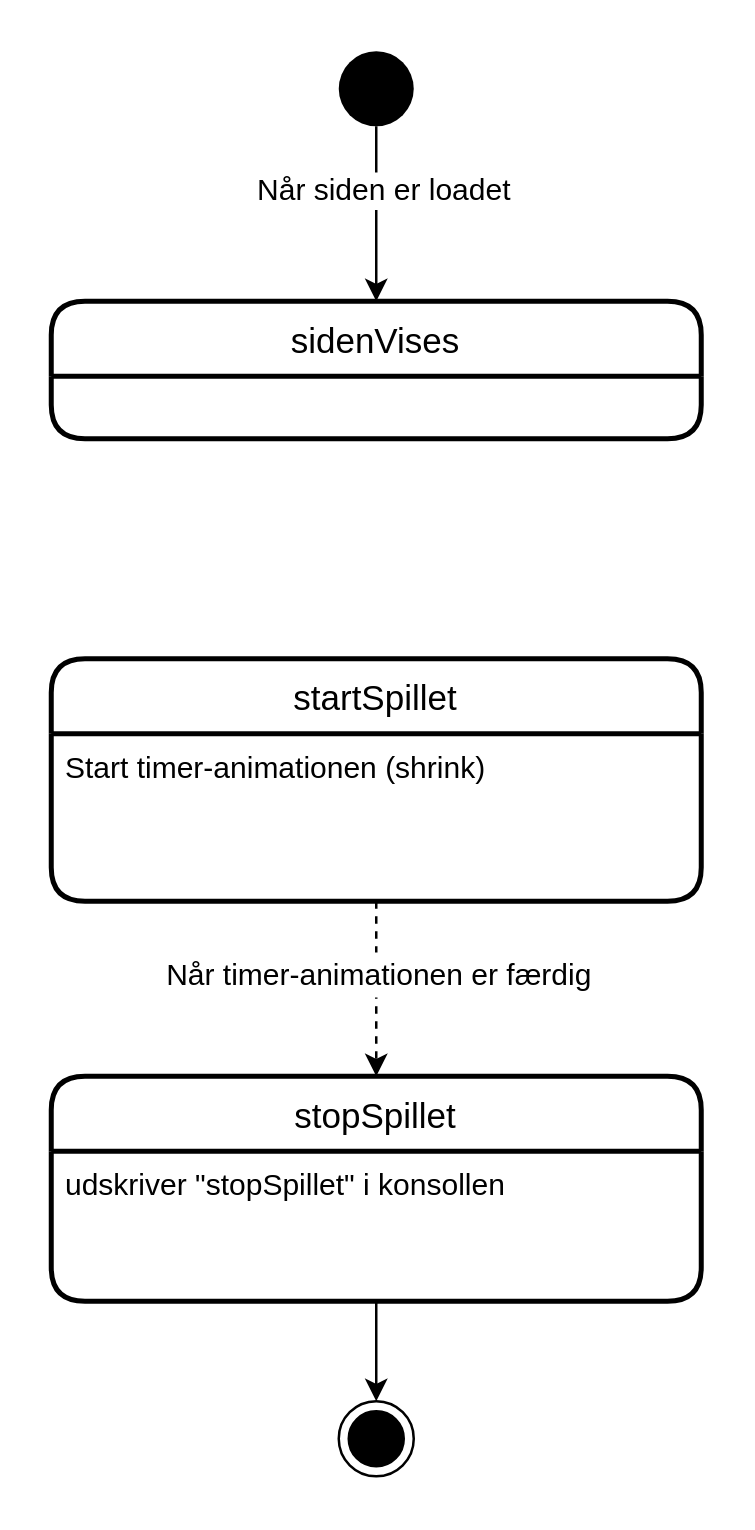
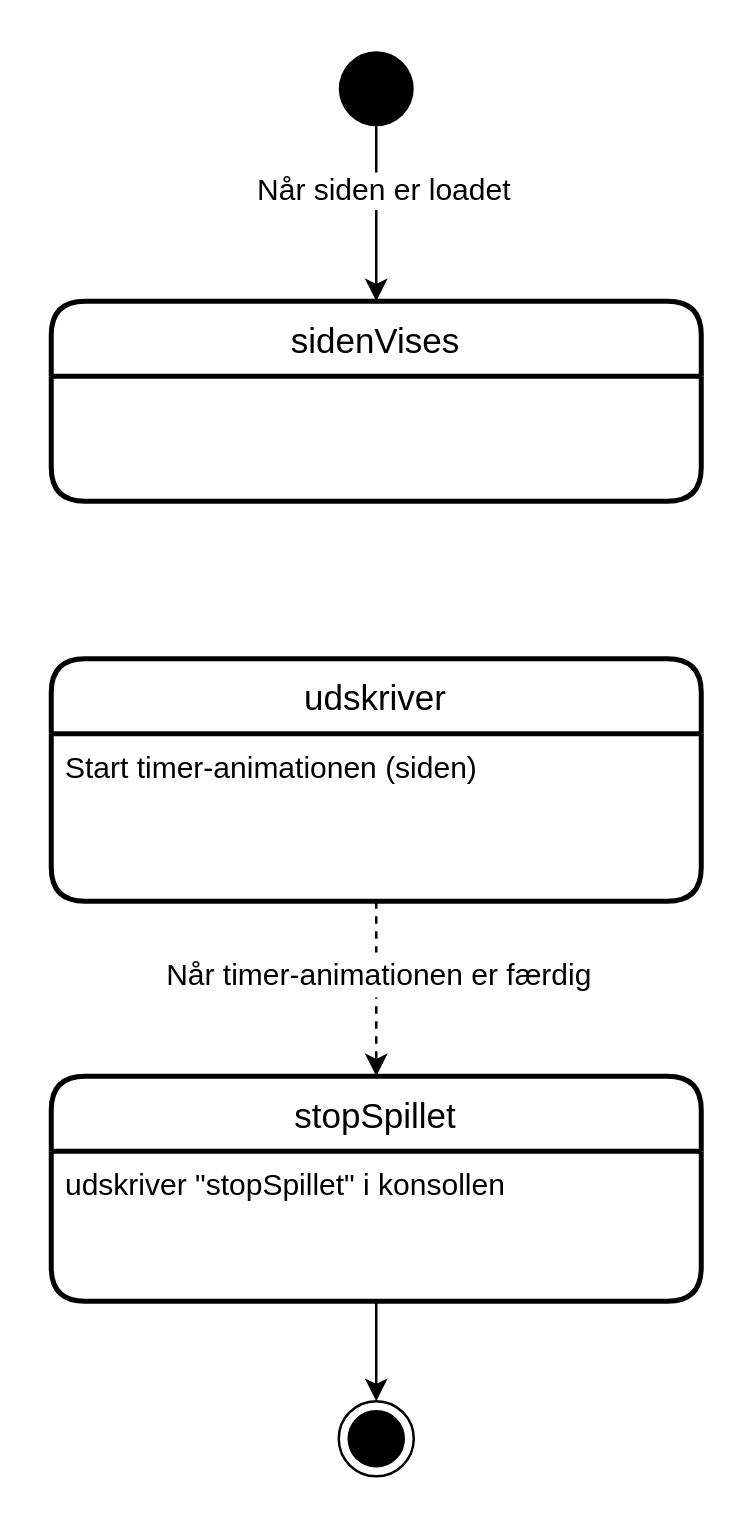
- <mxCell id="13" value="sidenVises" style="swimlane;childLayout=stackLayout;horizontal=1;startSize=30;horizontalStack=0;rounded=1;fontSize=14;fontStyle=0;strokeWidth=2;resizeParent=0;resizeLast=1;shadow=0;dashed=0;align=center;expand=0;resizable=0;" parent="1" vertex="1"><mxGeometry x="20" y="120" width="260" height="55" as="geometry" /></mxCell>
+ <mxCell id="13" value="sidenVises" style="swimlane;childLayout=stackLayout;horizontal=1;startSize=30;horizontalStack=0;rounded=1;fontSize=14;fontStyle=0;strokeWidth=2;resizeParent=0;resizeLast=1;shadow=0;dashed=0;align=center;expand=0;resizable=0;" parent="1" vertex="1"><mxGeometry x="20" y="120" width="260" height="80" as="geometry" /></mxCell>
- <mxCell id="7" value="startSpillet" style="swimlane;childLayout=stackLayout;horizontal=1;startSize=30;horizontalStack=0;rounded=1;fontSize=14;fontStyle=0;strokeWidth=2;resizeParent=0;resizeLast=1;shadow=0;dashed=0;align=center;expand=0;resizable=0;" parent="1" vertex="1"><mxGeometry x="20" y="263" width="260" height="97" as="geometry" /></mxCell>
+ <mxCell id="7" value="udskriver" style="swimlane;childLayout=stackLayout;horizontal=1;startSize=30;horizontalStack=0;rounded=1;fontSize=14;fontStyle=0;strokeWidth=2;resizeParent=0;resizeLast=1;shadow=0;dashed=0;align=center;expand=0;resizable=0;" parent="1" vertex="1"><mxGeometry x="20" y="263" width="260" height="97" as="geometry" /></mxCell>
- <mxCell id="8" value="Start timer-animationen (shrink)" style="align=left;strokeColor=none;fillColor=none;spacingLeft=4;fontSize=12;verticalAlign=top;resizable=0;rotatable=0;part=1;rounded=0;" parent="7" vertex="1"><mxGeometry y="30" width="260" height="67" as="geometry" /></mxCell>
+ <mxCell id="8" value="Start timer-animationen (siden)" style="align=left;strokeColor=none;fillColor=none;spacingLeft=4;fontSize=12;verticalAlign=top;resizable=0;rotatable=0;part=1;rounded=0;" parent="7" vertex="1"><mxGeometry y="30" width="260" height="67" as="geometry" /></mxCell>
